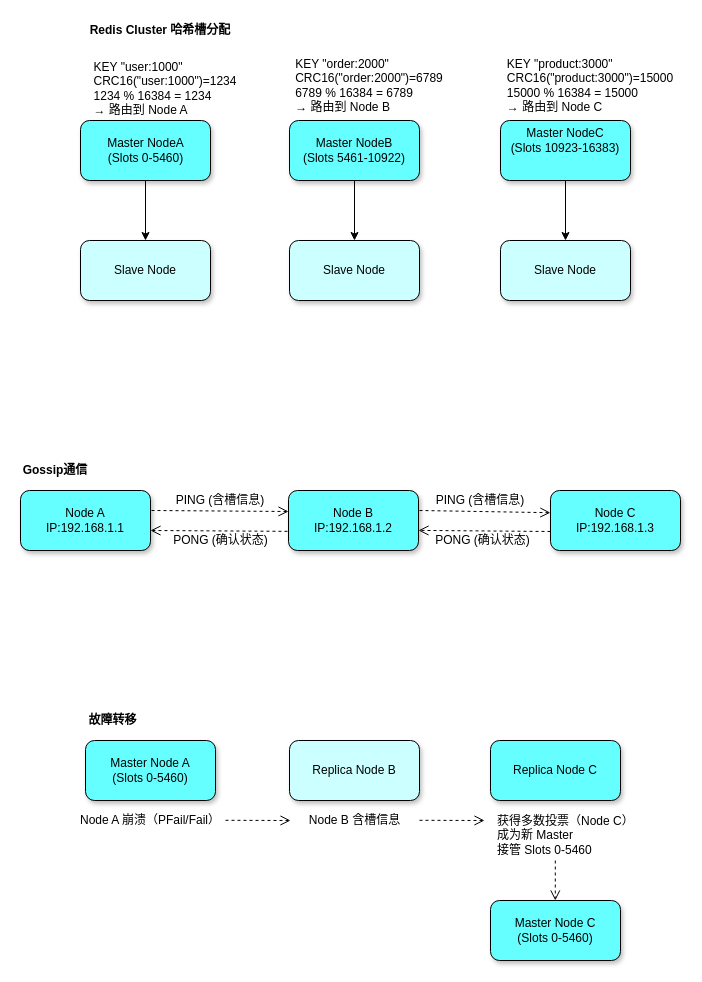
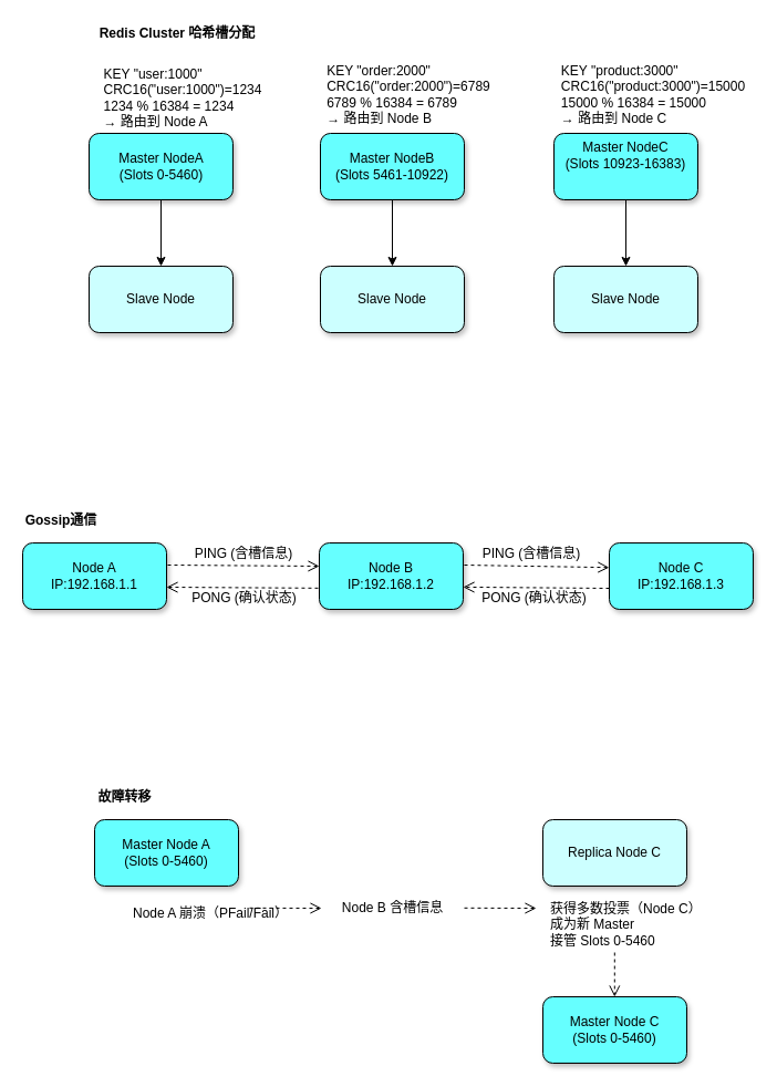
- <mxCell id="39" value="Replica Node B" style="rounded=1;whiteSpace=wrap;html=1;fillColor=#CCFFFF;shadow=1;" vertex="1" parent="37"><mxGeometry x="214" width="130" height="60" as="geometry" /></mxCell>
- <mxCell id="40" value="Replica Node C" style="rounded=1;whiteSpace=wrap;html=1;fillColor=#66ffff;shadow=1;" vertex="1" parent="37"><mxGeometry x="415" width="130" height="60" as="geometry" /></mxCell>
+ <mxCell id="40" value="Replica Node C" style="rounded=1;whiteSpace=wrap;html=1;fillColor=#CCFFFF;shadow=1;" vertex="1" parent="37"><mxGeometry x="415" width="130" height="60" as="geometry" /></mxCell>
- <mxCell id="41" value="Node A 崩溃（PFail/Fail）" style="text;strokeColor=none;align=center;fillColor=none;html=1;verticalAlign=middle;whiteSpace=wrap;rounded=0;" vertex="1" parent="37"><mxGeometry y="70" width="150" height="20" as="geometry" /></mxCell>
+ <mxCell id="41" value="Node A 崩溃（PFail/Fail）" style="text;strokeColor=none;align=center;fillColor=none;html=1;verticalAlign=middle;whiteSpace=wrap;rounded=0;" vertex="1" parent="37"><mxGeometry x="40" y="75" width="150" height="20" as="geometry" /></mxCell>
